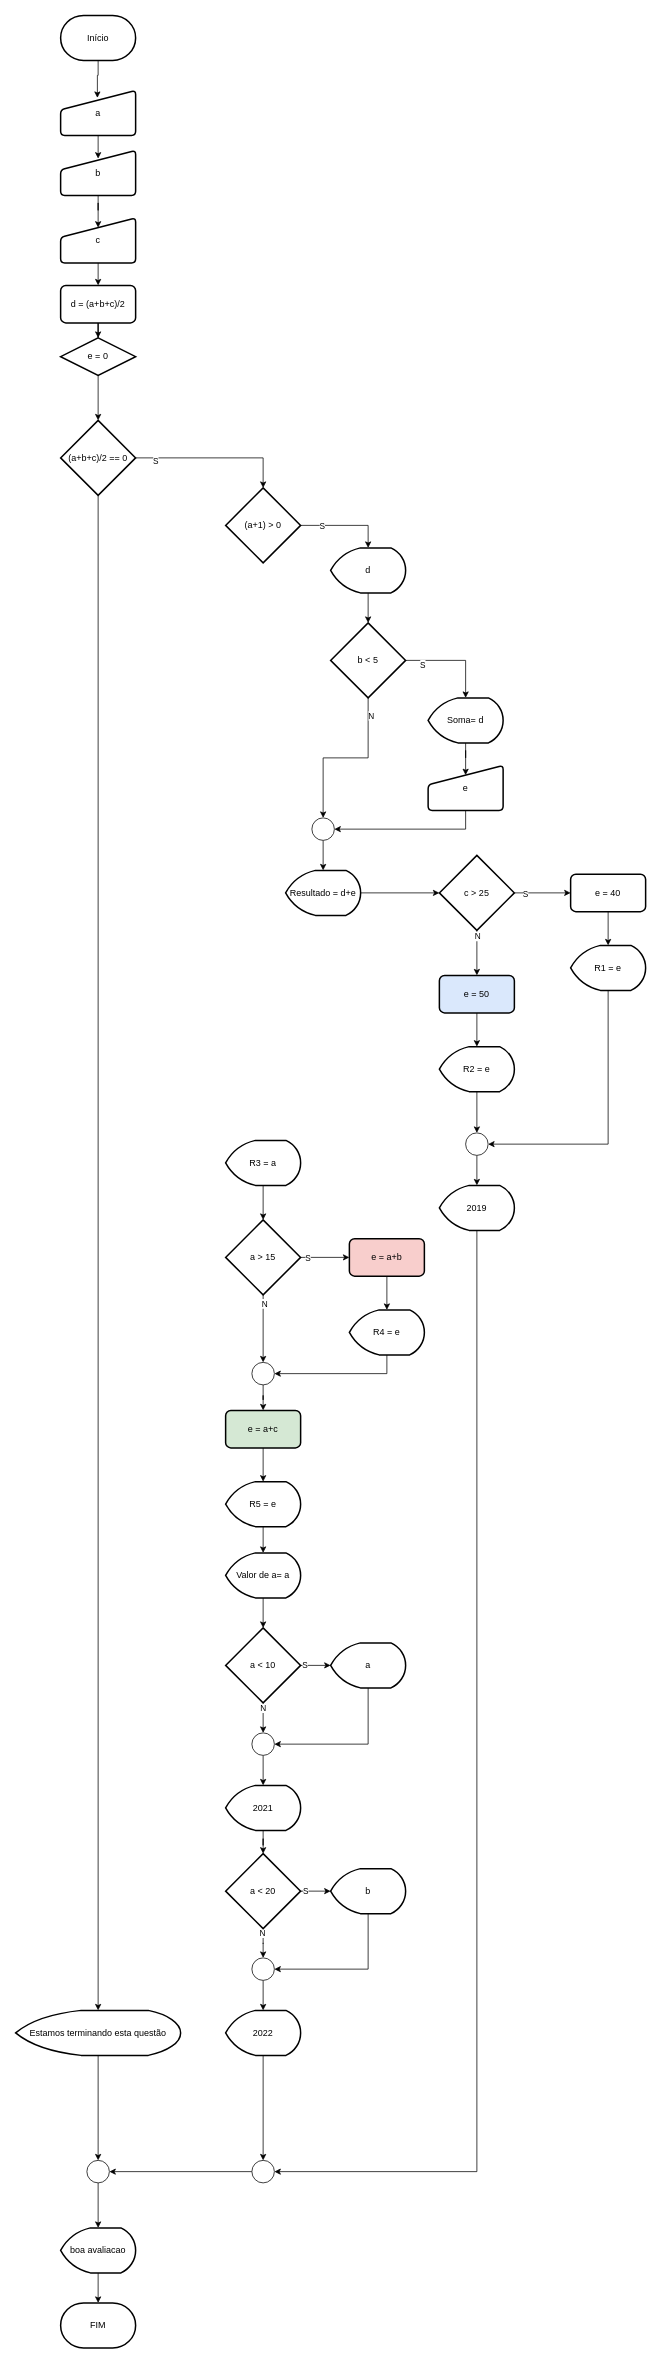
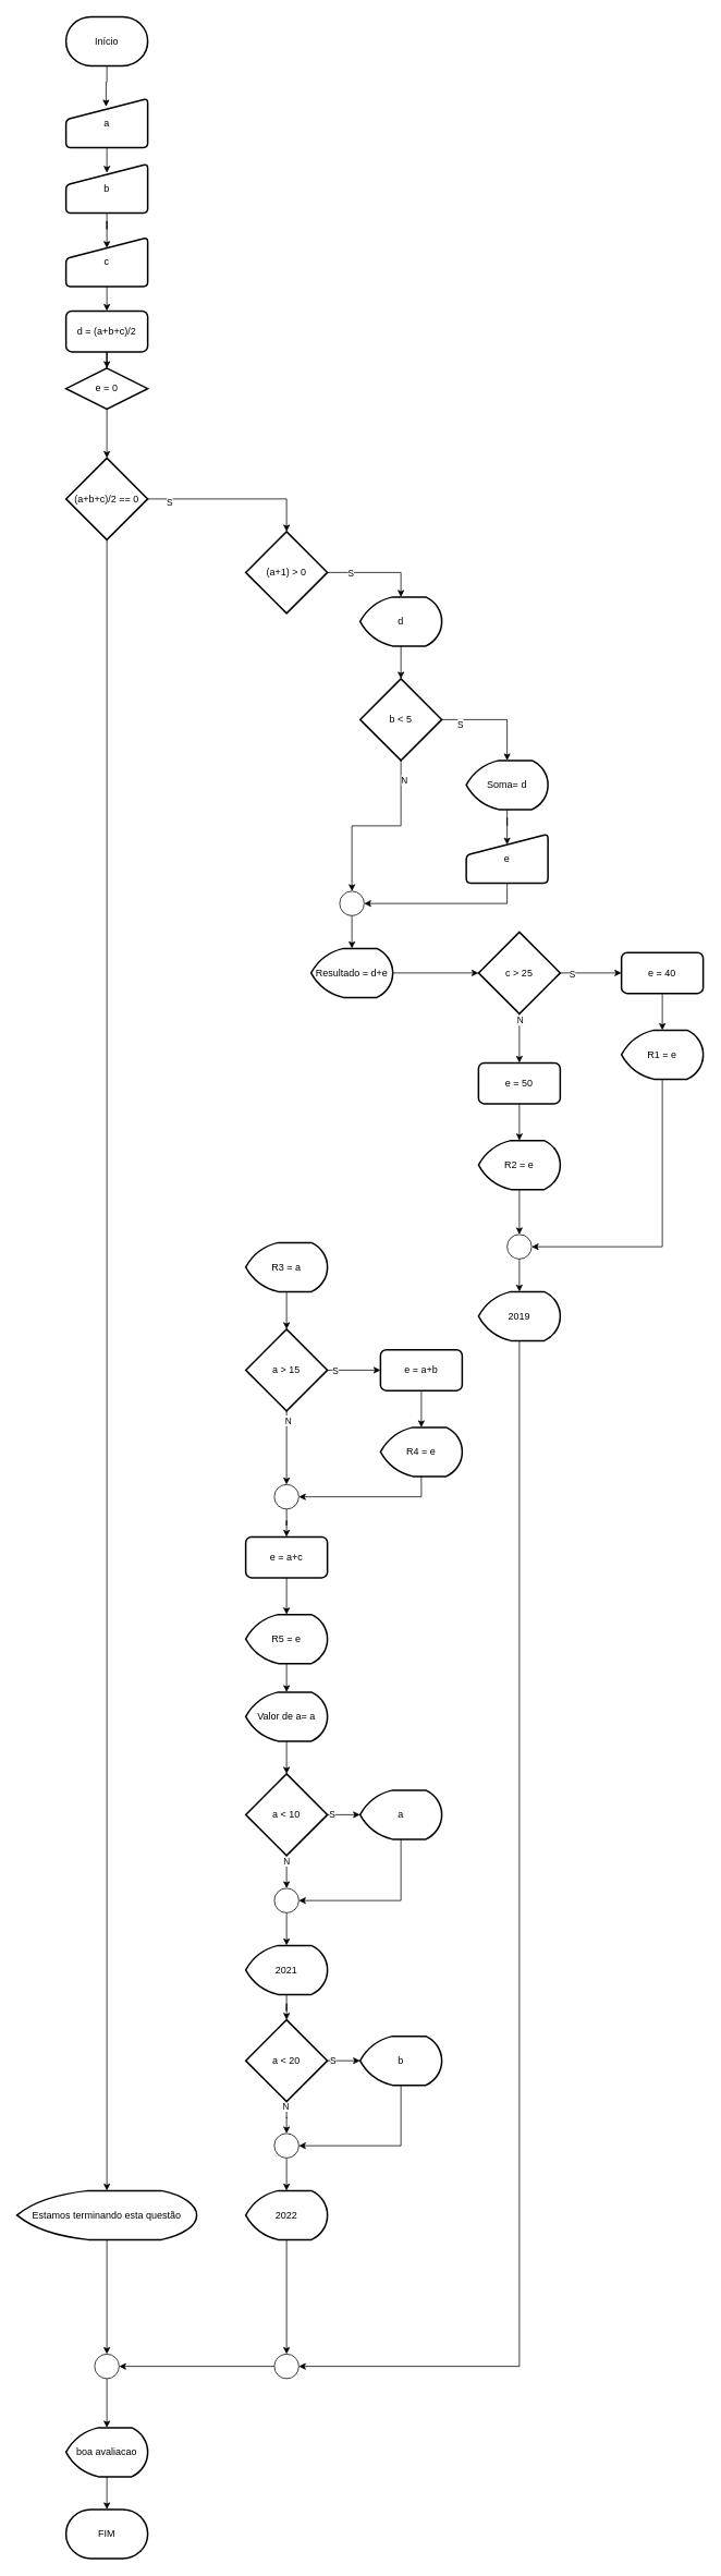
- <mxCell id="46" value="e = 50" style="rounded=1;whiteSpace=wrap;html=1;absoluteArcSize=1;arcSize=14;strokeWidth=2;fillColor=#dae8fc;" parent="1" vertex="1"><mxGeometry x="585" y="1300" width="100" height="50" as="geometry" /></mxCell>
+ <mxCell id="46" value="e = 50" style="rounded=1;whiteSpace=wrap;html=1;absoluteArcSize=1;arcSize=14;strokeWidth=2;" parent="1" vertex="1"><mxGeometry x="585" y="1300" width="100" height="50" as="geometry" /></mxCell>
- <mxCell id="61" value="e = a+b" style="rounded=1;whiteSpace=wrap;html=1;absoluteArcSize=1;arcSize=14;strokeWidth=2;fillColor=#f8cecc;" parent="1" vertex="1"><mxGeometry x="465" y="1651" width="100" height="50" as="geometry" /></mxCell>
+ <mxCell id="61" value="e = a+b" style="rounded=1;whiteSpace=wrap;html=1;absoluteArcSize=1;arcSize=14;strokeWidth=2;" parent="1" vertex="1"><mxGeometry x="465" y="1651" width="100" height="50" as="geometry" /></mxCell>
- <mxCell id="80" value="e = a+c" style="rounded=1;whiteSpace=wrap;html=1;absoluteArcSize=1;arcSize=14;strokeWidth=2;fillColor=#d5e8d4;" parent="1" vertex="1"><mxGeometry x="300" y="1880" width="100" height="50" as="geometry" /></mxCell>
+ <mxCell id="80" value="e = a+c" style="rounded=1;whiteSpace=wrap;html=1;absoluteArcSize=1;arcSize=14;strokeWidth=2;" parent="1" vertex="1"><mxGeometry x="300" y="1880" width="100" height="50" as="geometry" /></mxCell>
